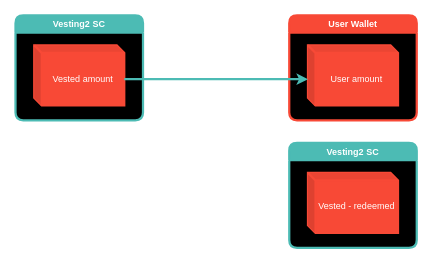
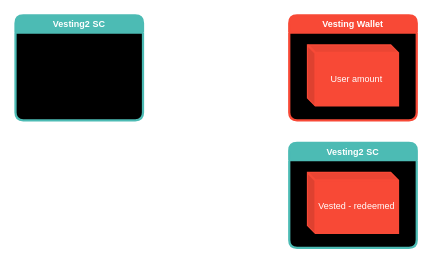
- <mxCell id="2" value="User Wallet" style="swimlane;container=1;collapsible=0;fillColor=#F84936;swimlaneLine=1;rounded=1;swimlaneFillColor=#000000;fontColor=#FFFFFF;labelBorderColor=none;strokeColor=#F84936;strokeWidth=3;" parent="1" vertex="1"><mxGeometry x="385" y="20" width="170" height="140" as="geometry" /></mxCell>
+ <mxCell id="2" value="Vesting Wallet" style="swimlane;container=1;collapsible=0;fillColor=#F84936;swimlaneLine=1;rounded=1;swimlaneFillColor=#000000;fontColor=#FFFFFF;labelBorderColor=none;strokeColor=#F84936;strokeWidth=3;" parent="1" vertex="1"><mxGeometry x="385" y="20" width="170" height="140" as="geometry" /></mxCell>
- <mxCell id="5" value="Vested amount" style="shape=cube;whiteSpace=wrap;html=1;boundedLbl=1;backgroundOutline=1;darkOpacity=0.05;darkOpacity2=0.1;rounded=1;labelBorderColor=none;fontColor=#FFFFFF;strokeColor=#F84936;strokeWidth=3;fillColor=#F84936;size=10;" parent="4" vertex="1"><mxGeometry x="25" y="40" width="120" height="80" as="geometry" /></mxCell>
- <mxCell id="8" style="edgeStyle=orthogonalEdgeStyle;rounded=0;orthogonalLoop=1;jettySize=auto;html=1;exitX=0;exitY=0;exitDx=120;exitDy=45;exitPerimeter=0;fontColor=#FFFFFF;strokeColor=#4CBBB4;strokeWidth=3;" edge="1" parent="1" source="5" target="3"><mxGeometry relative="1" as="geometry"><Array as="points"><mxPoint x="350" y="105" /><mxPoint x="350" y="105" /></Array></mxGeometry></mxCell>
